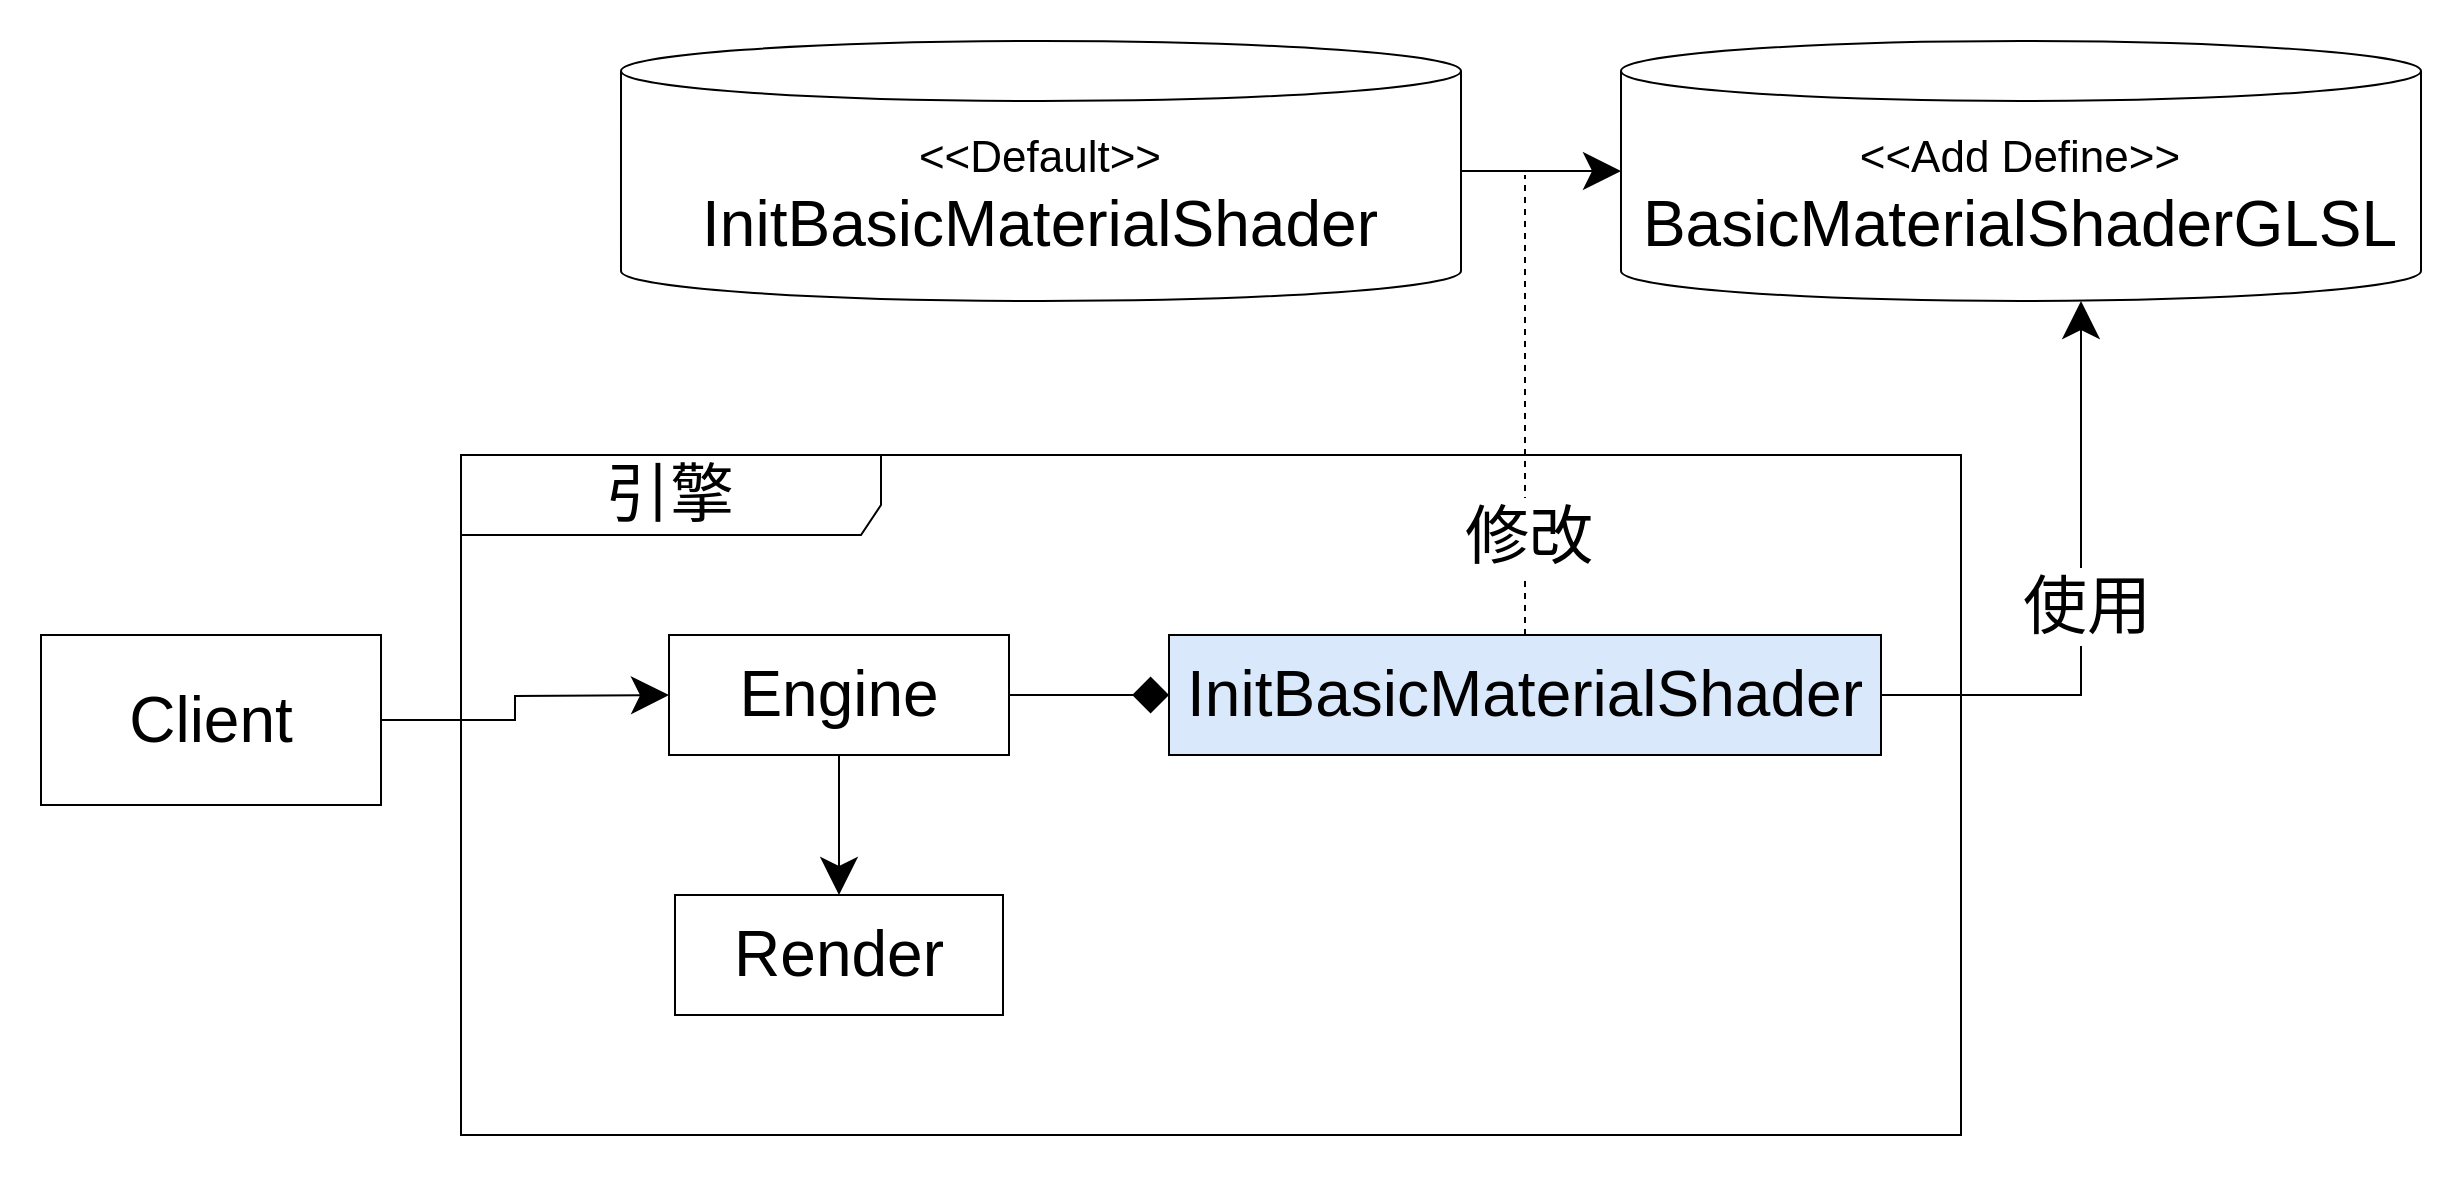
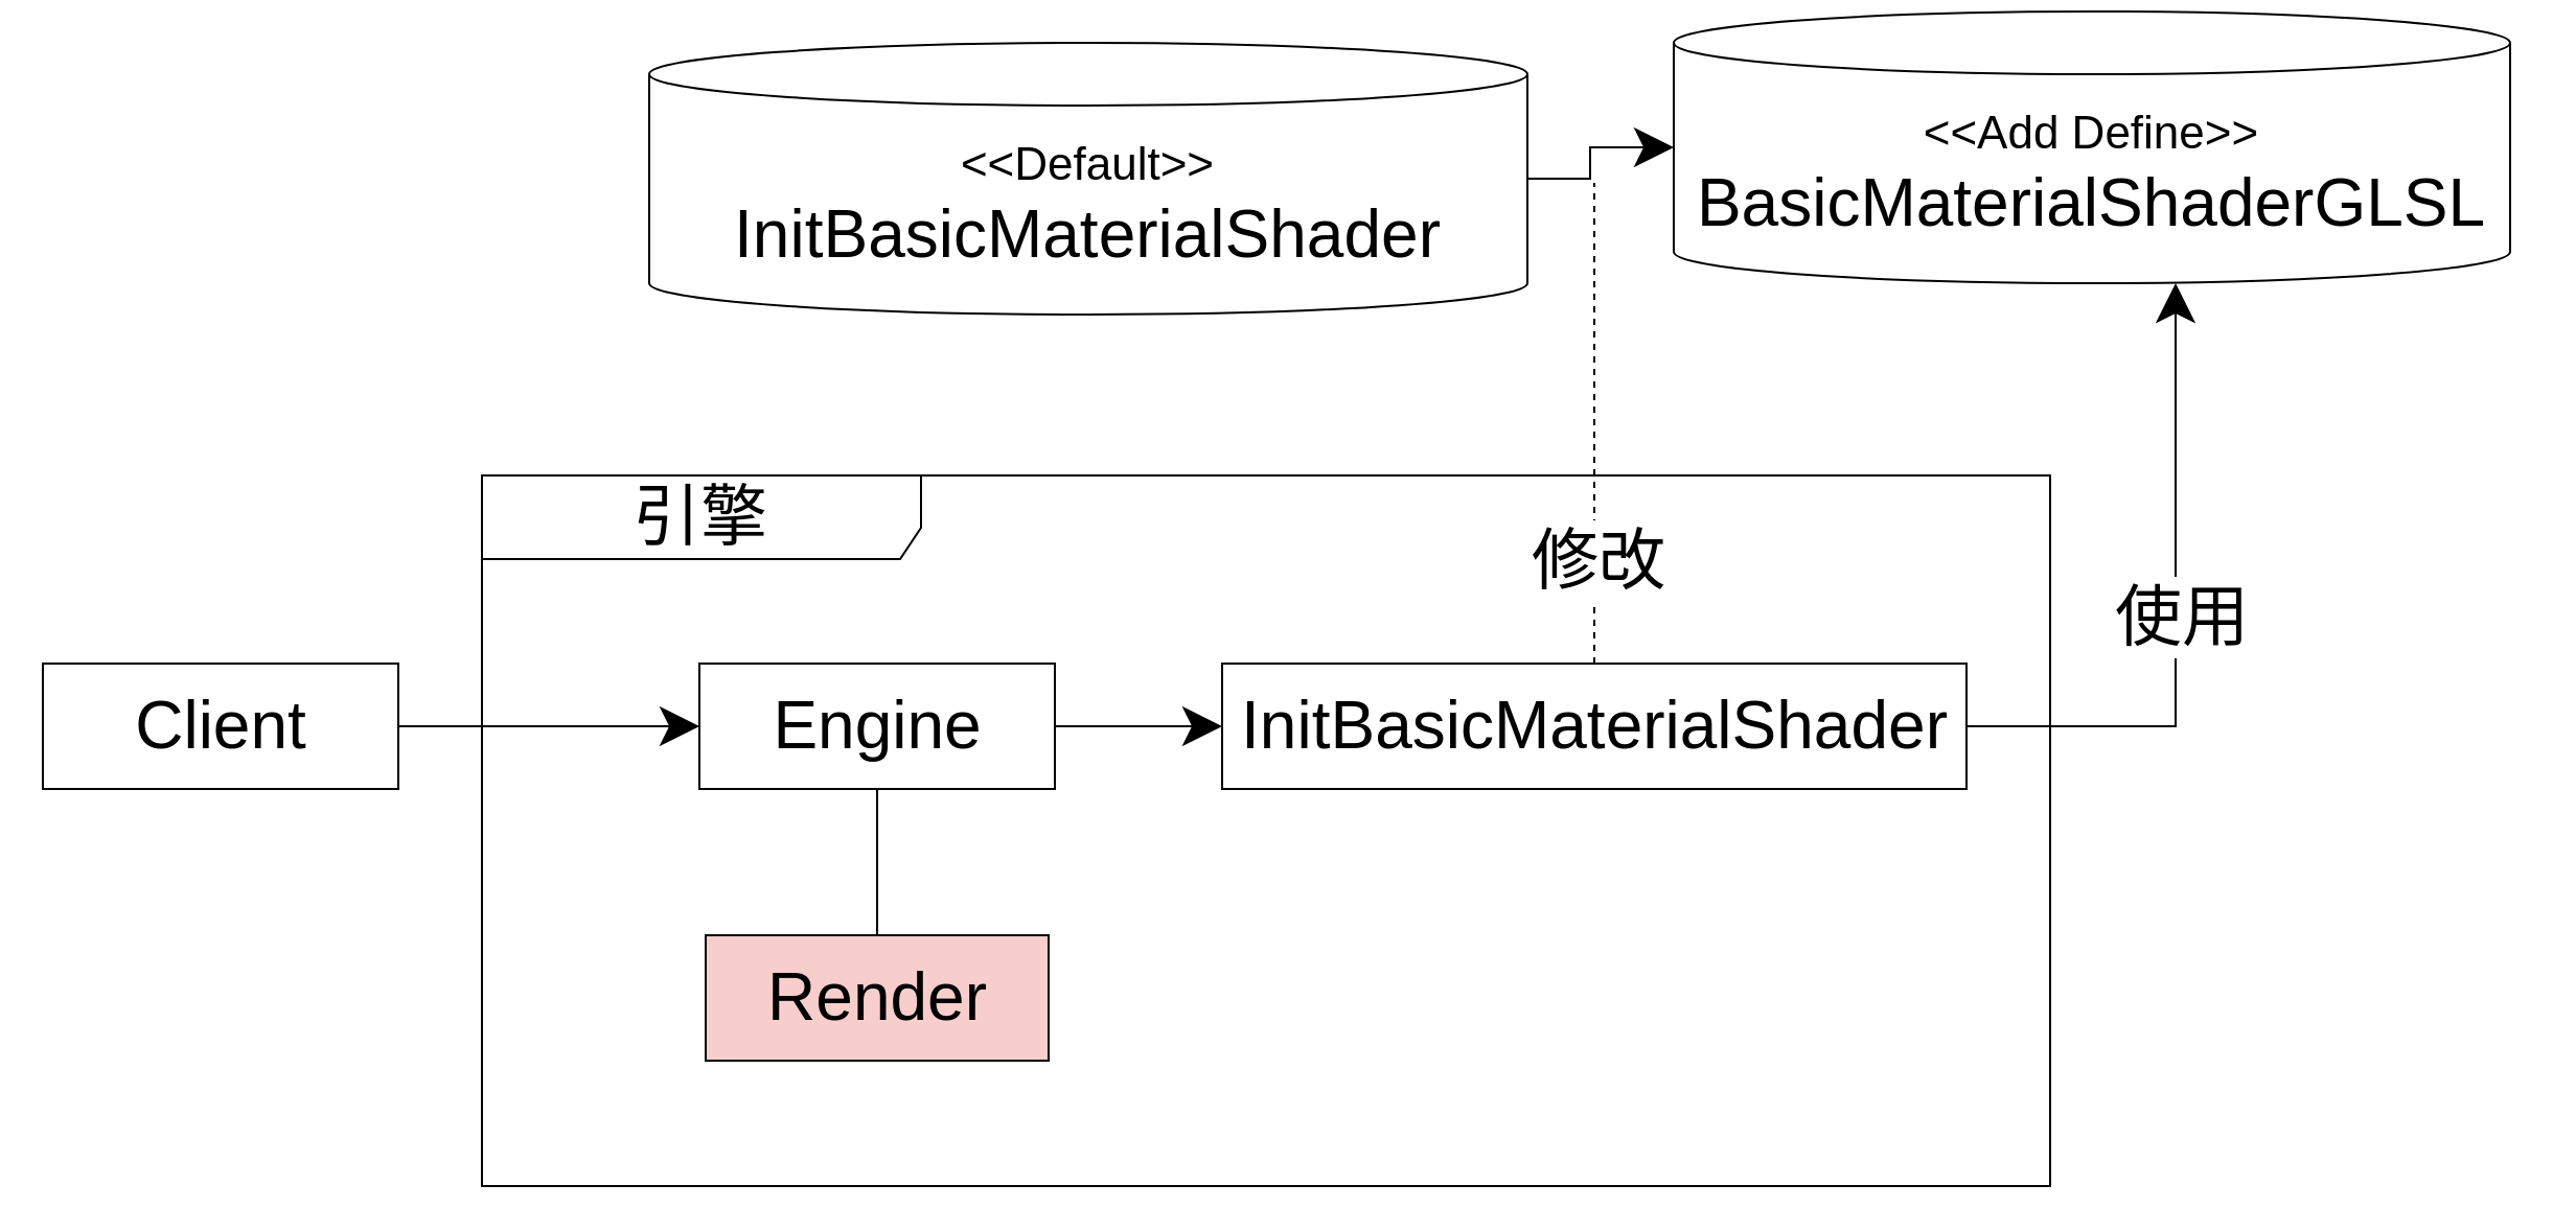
- <mxCell id="7" value="&lt;font&gt;&lt;font style=&quot;font-size: 22px&quot;&gt;&amp;lt;&amp;lt;Add Define&amp;gt;&amp;gt;&lt;/font&gt;&lt;br&gt;&lt;span style=&quot;font-size: 32px&quot;&gt;BasicMaterialShaderGLSL&lt;/span&gt;&lt;/font&gt;" style="shape=cylinder3;whiteSpace=wrap;html=1;boundedLbl=1;backgroundOutline=1;size=15;" parent="1" vertex="1"><mxGeometry x="810" y="20" width="400" height="130" as="geometry" /></mxCell>
+ <mxCell id="7" value="&lt;font&gt;&lt;font style=&quot;font-size: 22px&quot;&gt;&amp;lt;&amp;lt;Add Define&amp;gt;&amp;gt;&lt;/font&gt;&lt;br&gt;&lt;span style=&quot;font-size: 32px&quot;&gt;BasicMaterialShaderGLSL&lt;/span&gt;&lt;/font&gt;" style="shape=cylinder3;whiteSpace=wrap;html=1;boundedLbl=1;backgroundOutline=1;size=15;" parent="1" vertex="1"><mxGeometry x="800" y="5" width="400" height="130" as="geometry" /></mxCell>
- <mxCell id="8" value="" style="edgeStyle=orthogonalEdgeStyle;rounded=0;orthogonalLoop=1;jettySize=auto;html=1;endSize=16;startSize=16;endArrow=diamond;" parent="1" source="10" target="15" edge="1"><mxGeometry relative="1" as="geometry" /></mxCell>
+ <mxCell id="8" value="" style="edgeStyle=orthogonalEdgeStyle;rounded=0;orthogonalLoop=1;jettySize=auto;html=1;endSize=16;startSize=16;" parent="1" source="10" target="15" edge="1"><mxGeometry relative="1" as="geometry" /></mxCell>
- <mxCell id="15" value="InitBasicMaterialShader" style="html=1;fontSize=32;fillColor=#dae8fc;" parent="1" vertex="1"><mxGeometry x="584" y="317" width="356" height="60" as="geometry" /></mxCell>
+ <mxCell id="15" value="InitBasicMaterialShader" style="html=1;fontSize=32;" parent="1" vertex="1"><mxGeometry x="584" y="317" width="356" height="60" as="geometry" /></mxCell>
- <mxCell id="4" value="Client" style="html=1;fontSize=32;" parent="1" vertex="1"><mxGeometry x="20" y="317" width="170" height="85" as="geometry" /></mxCell>
+ <mxCell id="4" value="Client" style="html=1;fontSize=32;" parent="1" vertex="1"><mxGeometry x="20" y="317" width="170" height="60" as="geometry" /></mxCell>
- <mxCell id="9" value="" style="edgeStyle=orthogonalEdgeStyle;rounded=0;orthogonalLoop=1;jettySize=auto;html=1;endSize=16;startSize=16;" parent="1" source="10" target="16" edge="1"><mxGeometry relative="1" as="geometry" /></mxCell>
+ <mxCell id="9" value="" style="edgeStyle=orthogonalEdgeStyle;rounded=0;orthogonalLoop=1;jettySize=auto;html=1;endSize=16;startSize=16;endArrow=none;" parent="1" source="10" target="16" edge="1"><mxGeometry relative="1" as="geometry" /></mxCell>
- <mxCell id="16" value="Render" style="html=1;fontSize=32;" parent="1" vertex="1"><mxGeometry x="337" y="447" width="164" height="60" as="geometry" /></mxCell>
+ <mxCell id="16" value="Render" style="html=1;fontSize=32;fillColor=#f8cecc;" parent="1" vertex="1"><mxGeometry x="337" y="447" width="164" height="60" as="geometry" /></mxCell>
